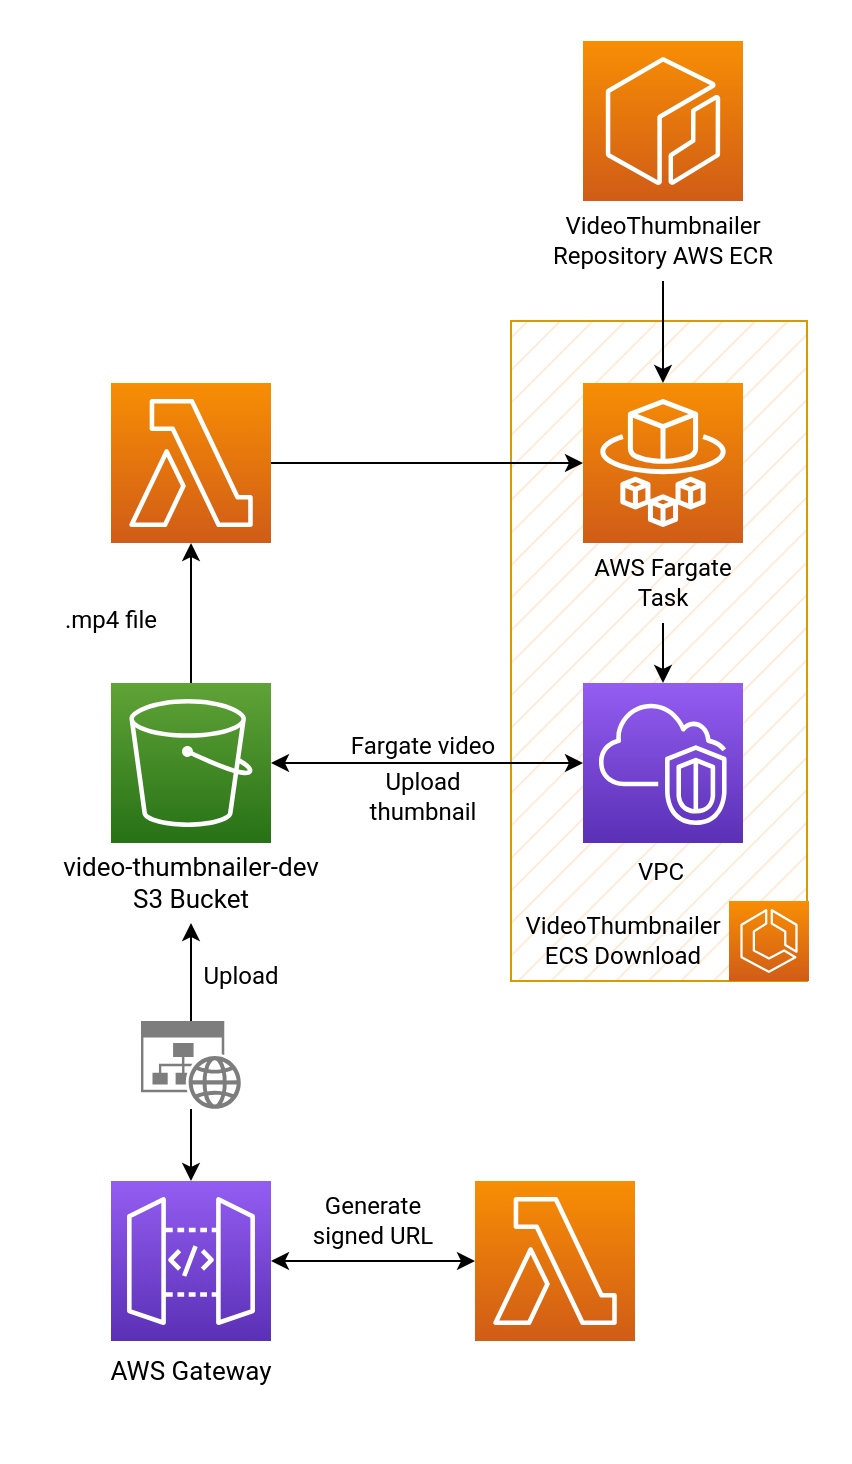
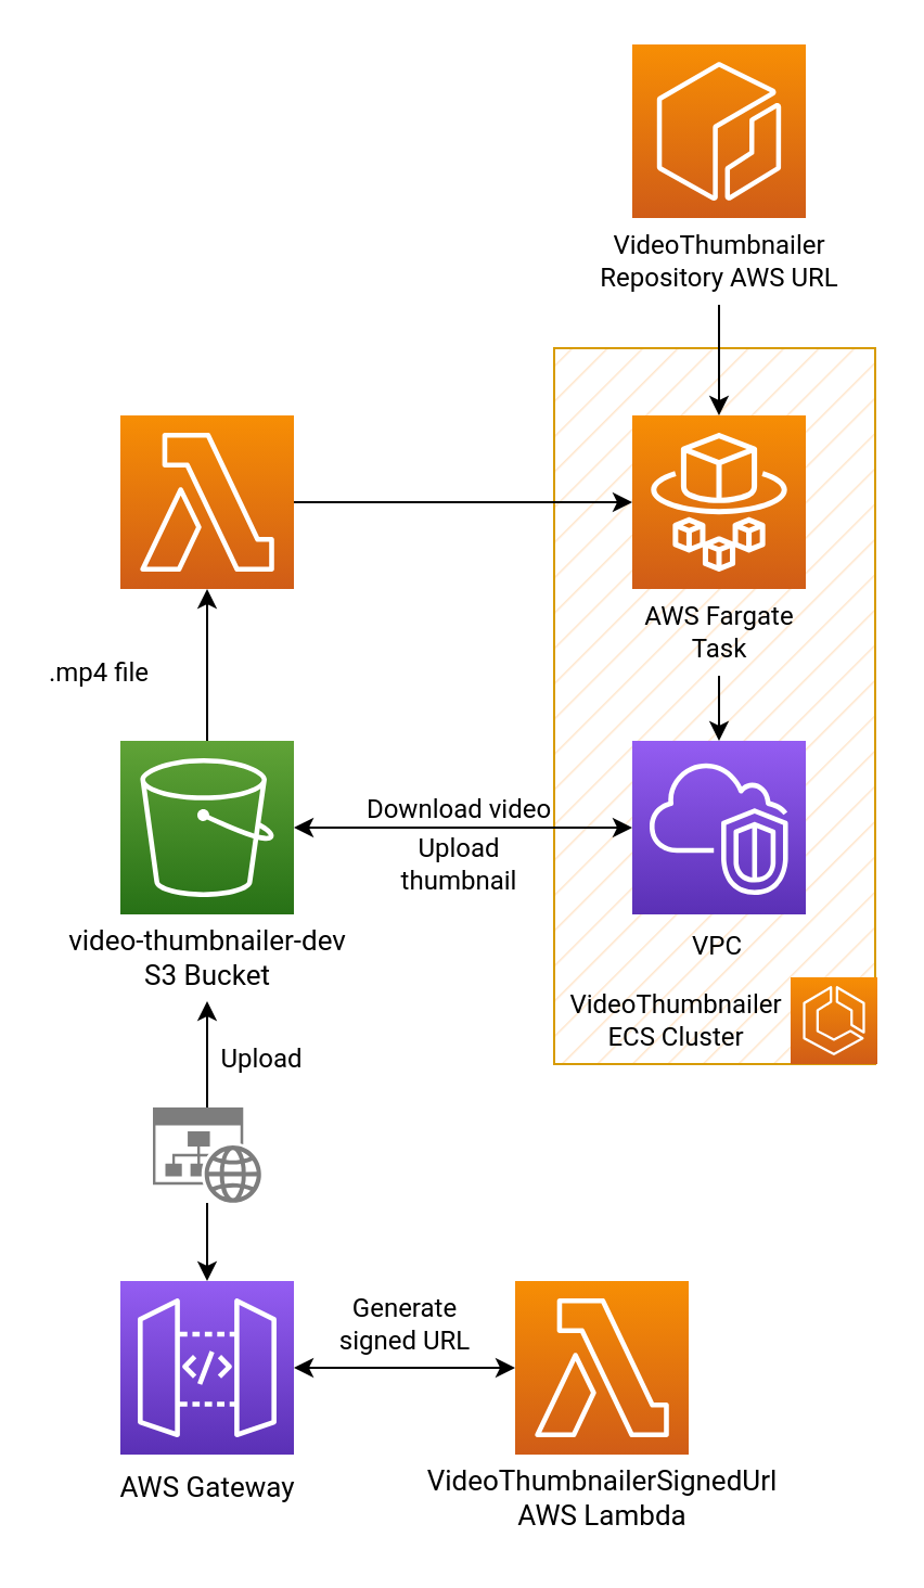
- <mxCell id="20" value="&lt;div&gt;VideoThumbnailer&lt;/div&gt;&lt;div&gt;Repository AWS ECR&lt;/div&gt;" style="text;html=1;align=center;verticalAlign=middle;resizable=0;points=[];autosize=1;strokeColor=none;fillColor=none;fontSize=12;fontFamily=Roboto;" vertex="1" parent="1"><mxGeometry x="266" y="100" width="130" height="40" as="geometry" /></mxCell>
+ <mxCell id="20" value="&lt;div&gt;VideoThumbnailer&lt;/div&gt;&lt;div&gt;Repository AWS URL&lt;/div&gt;" style="text;html=1;align=center;verticalAlign=middle;resizable=0;points=[];autosize=1;strokeColor=none;fillColor=none;fontSize=12;fontFamily=Roboto;" vertex="1" parent="1"><mxGeometry x="266" y="100" width="130" height="40" as="geometry" /></mxCell>
- <mxCell id="14" value="&lt;div style=&quot;font-size: 12px;&quot;&gt;.mp4 file&lt;br style=&quot;font-size: 12px;&quot;&gt;&lt;/div&gt;" style="text;html=1;align=center;verticalAlign=middle;resizable=0;points=[];autosize=1;strokeColor=none;fillColor=none;fontSize=12;fontFamily=Roboto;" vertex="1" parent="1"><mxGeometry x="20" y="295" width="70" height="30" as="geometry" /></mxCell>
+ <mxCell id="14" value="&lt;div style=&quot;font-size: 12px;&quot;&gt;.mp4 file&lt;br style=&quot;font-size: 12px;&quot;&gt;&lt;/div&gt;" style="text;html=1;align=center;verticalAlign=middle;resizable=0;points=[];autosize=1;strokeColor=none;fillColor=none;fontSize=12;fontFamily=Roboto;" vertex="1" parent="1"><mxGeometry x="10" y="295" width="70" height="30" as="geometry" /></mxCell>
- <mxCell id="25" value="&lt;div&gt;Fargate video&lt;/div&gt;" style="text;html=1;align=center;verticalAlign=middle;resizable=0;points=[];autosize=1;strokeColor=none;fillColor=none;fontSize=12;fontFamily=Roboto;" vertex="1" parent="1"><mxGeometry x="156" y="358" width="110" height="30" as="geometry" /></mxCell>
+ <mxCell id="25" value="&lt;div&gt;Download video&lt;/div&gt;" style="text;html=1;align=center;verticalAlign=middle;resizable=0;points=[];autosize=1;strokeColor=none;fillColor=none;fontSize=12;fontFamily=Roboto;" vertex="1" parent="1"><mxGeometry x="156" y="358" width="110" height="30" as="geometry" /></mxCell>
- <mxCell id="22" value="VideoThumbnailer&lt;br&gt;ECS Download" style="text;html=1;align=center;verticalAlign=middle;resizable=0;points=[];autosize=1;strokeColor=none;fillColor=none;fontSize=12;fontFamily=Roboto;" vertex="1" parent="1"><mxGeometry x="251" y="450" width="120" height="40" as="geometry" /></mxCell>
+ <mxCell id="22" value="VideoThumbnailer&lt;br&gt;ECS Cluster" style="text;html=1;align=center;verticalAlign=middle;resizable=0;points=[];autosize=1;strokeColor=none;fillColor=none;fontSize=12;fontFamily=Roboto;" vertex="1" parent="1"><mxGeometry x="251" y="450" width="120" height="40" as="geometry" /></mxCell>
+ <mxCell id="4" value="VideoThumbnailerSignedUrl&lt;br style=&quot;font-size: 13px;&quot;&gt;AWS Lambda" style="text;html=1;align=center;verticalAlign=middle;resizable=0;points=[];autosize=1;strokeColor=none;fillColor=none;fontSize=13;fontFamily=Roboto;fontSource=https%3A%2F%2Ffonts.googleapis.com%2Fcss%3Ffamily%3DRoboto;" vertex="1" parent="1"><mxGeometry x="187" y="670" width="180" height="40" as="geometry" /></mxCell>
